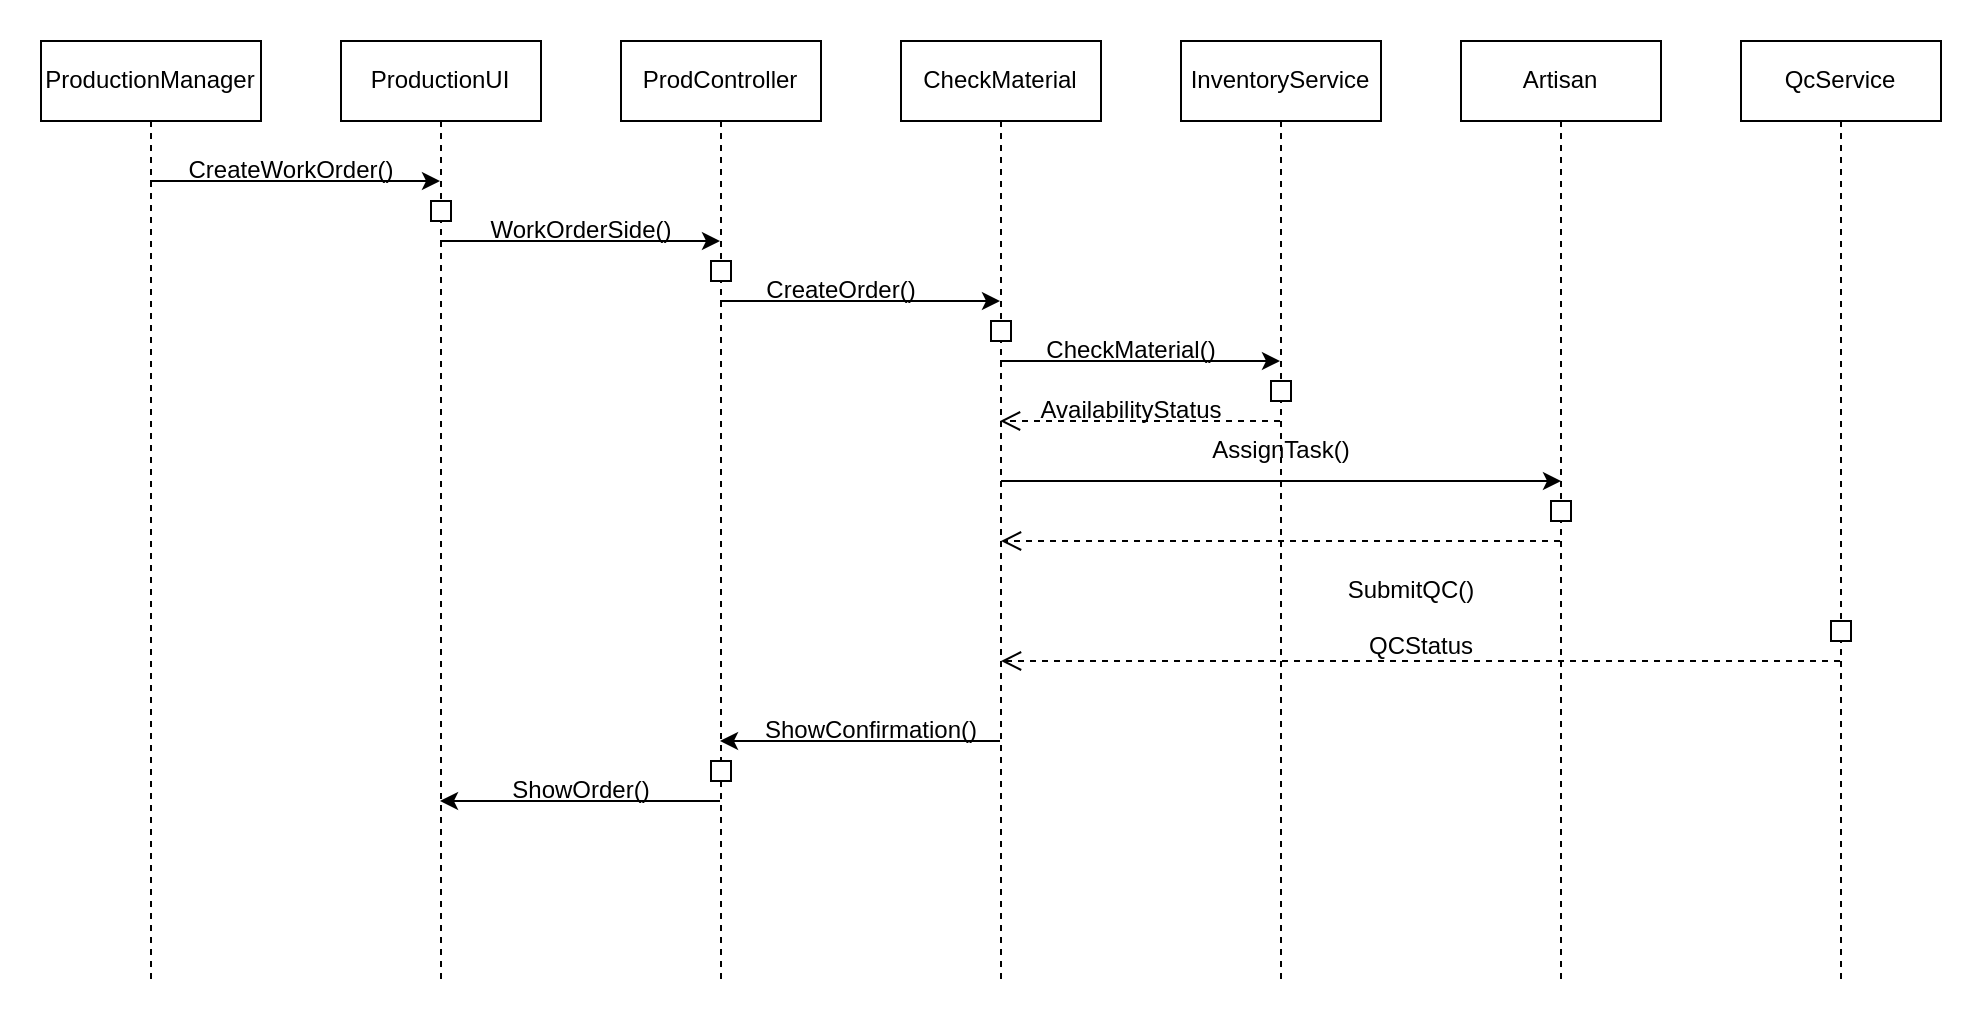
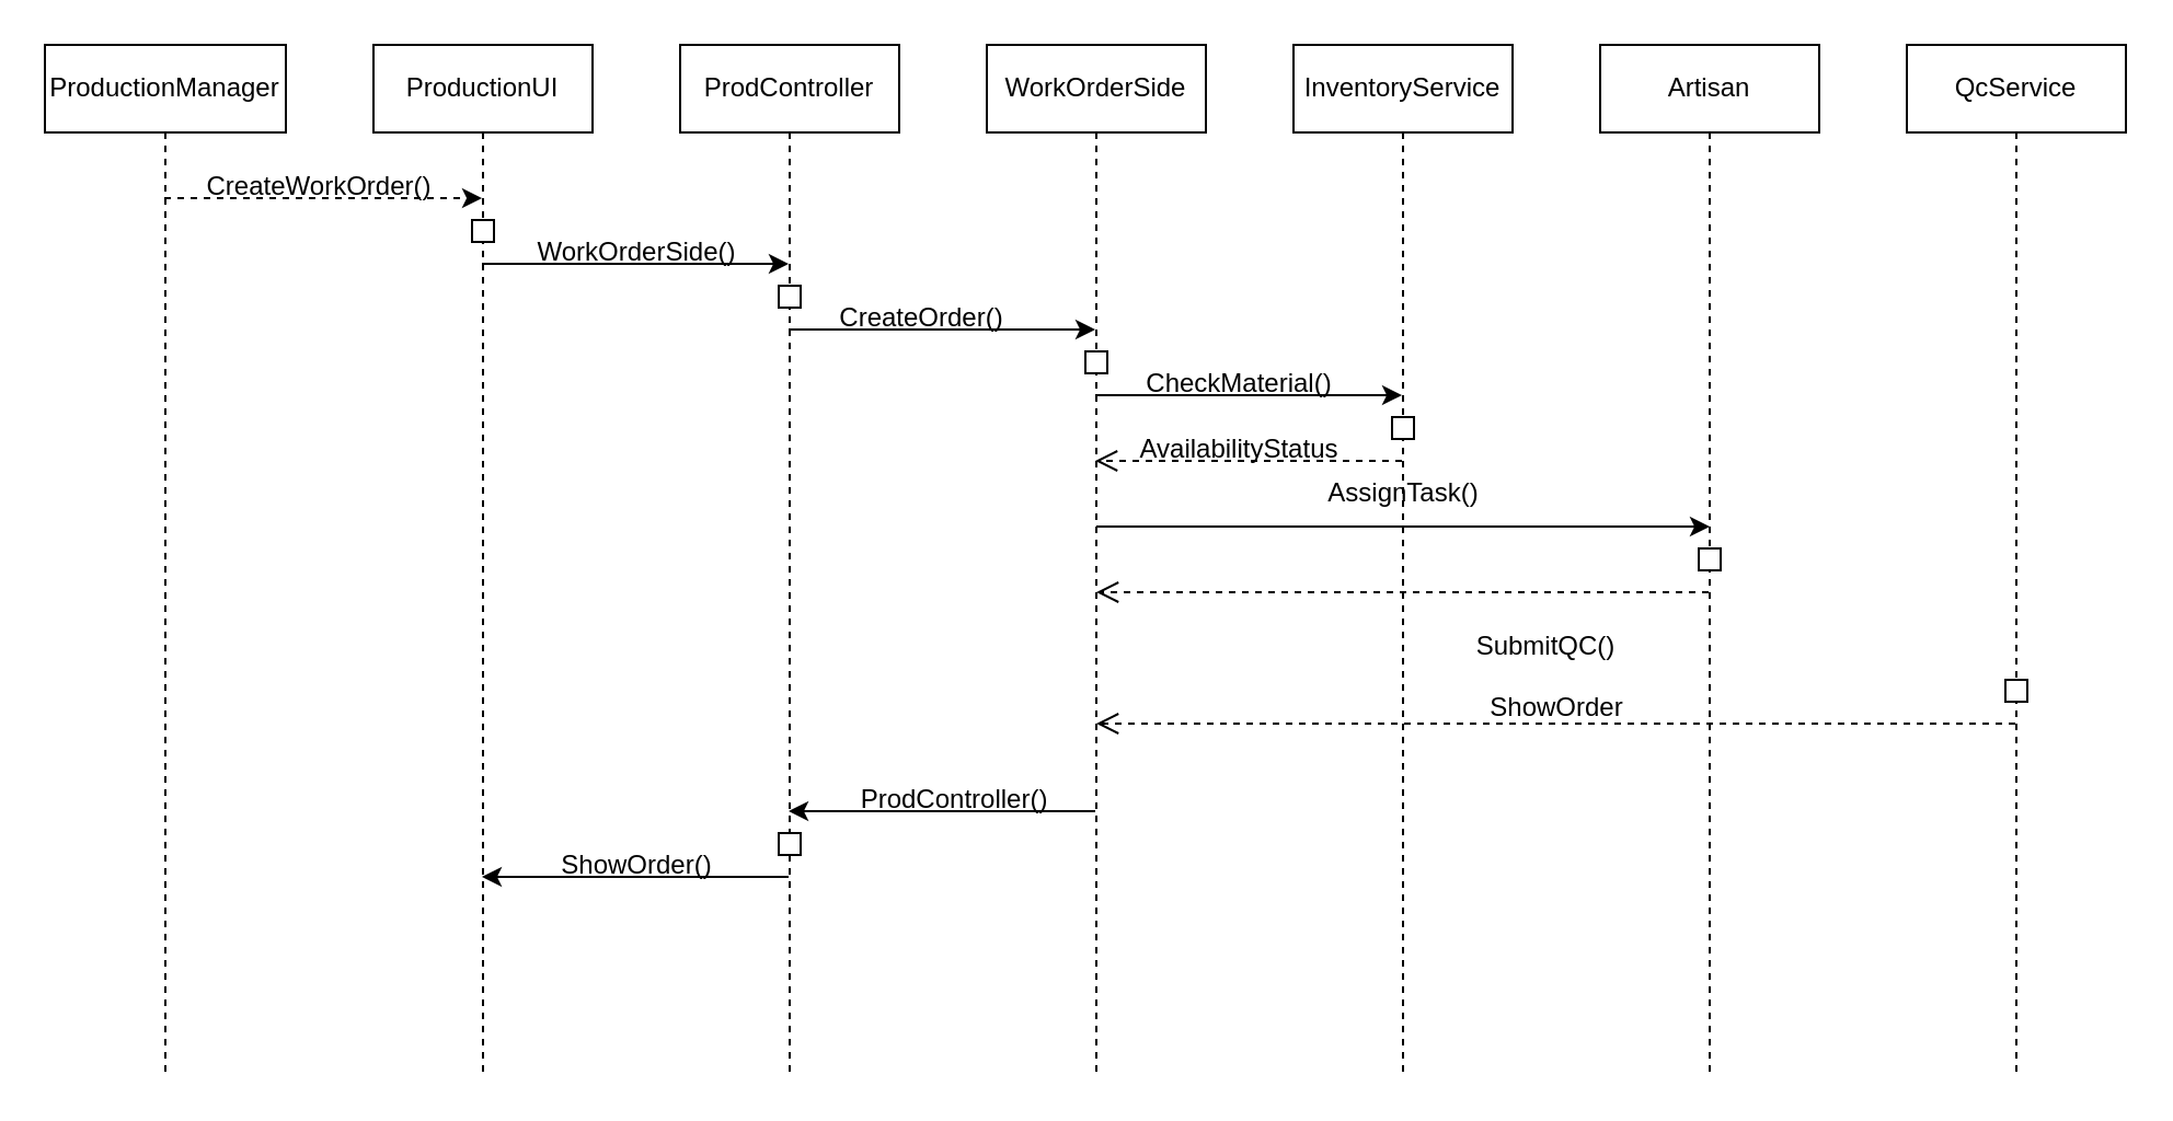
- <mxCell id="11" value="CheckMaterial" style="shape=umlLifeline;perimeter=lifelinePerimeter;whiteSpace=wrap;html=1;container=1;dropTarget=0;collapsible=0;recursiveResize=0;outlineConnect=0;portConstraint=eastwest;newEdgeStyle={&quot;curved&quot;:0,&quot;rounded&quot;:0};" vertex="1" parent="1"><mxGeometry x="450" y="20" width="100" height="470" as="geometry" /></mxCell>
+ <mxCell id="11" value="WorkOrderSide" style="shape=umlLifeline;perimeter=lifelinePerimeter;whiteSpace=wrap;html=1;container=1;dropTarget=0;collapsible=0;recursiveResize=0;outlineConnect=0;portConstraint=eastwest;newEdgeStyle={&quot;curved&quot;:0,&quot;rounded&quot;:0};" vertex="1" parent="1"><mxGeometry x="450" y="20" width="100" height="470" as="geometry" /></mxCell>
- <mxCell id="21" style="edgeStyle=orthogonalEdgeStyle;rounded=0;orthogonalLoop=1;jettySize=auto;html=1;curved=0;" edge="1" parent="1" source="22" target="19"><mxGeometry relative="1" as="geometry"><Array as="points"><mxPoint x="150" y="90" /><mxPoint x="150" y="90" /></Array></mxGeometry></mxCell>
+ <mxCell id="21" style="edgeStyle=orthogonalEdgeStyle;rounded=0;orthogonalLoop=1;jettySize=auto;html=1;curved=0;dashed=1;" edge="1" parent="1" source="22" target="19"><mxGeometry relative="1" as="geometry"><Array as="points"><mxPoint x="150" y="90" /><mxPoint x="150" y="90" /></Array></mxGeometry></mxCell>
- <mxCell id="33" value="QCStatus" style="text;html=1;align=center;verticalAlign=middle;resizable=0;points=[];autosize=1;strokeColor=none;fillColor=none;" vertex="1" parent="1"><mxGeometry x="670" y="308" width="80" height="30" as="geometry" /></mxCell>
+ <mxCell id="33" value="ShowOrder" style="text;html=1;align=center;verticalAlign=middle;resizable=0;points=[];autosize=1;strokeColor=none;fillColor=none;" vertex="1" parent="1"><mxGeometry x="670" y="308" width="80" height="30" as="geometry" /></mxCell>
- <mxCell id="34" value="ShowConfirmation()" style="text;html=1;align=center;verticalAlign=middle;resizable=0;points=[];autosize=1;strokeColor=none;fillColor=none;" vertex="1" parent="1"><mxGeometry x="370" y="350" width="130" height="30" as="geometry" /></mxCell>
+ <mxCell id="34" value="ProdController()" style="text;html=1;align=center;verticalAlign=middle;resizable=0;points=[];autosize=1;strokeColor=none;fillColor=none;" vertex="1" parent="1"><mxGeometry x="370" y="350" width="130" height="30" as="geometry" /></mxCell>
